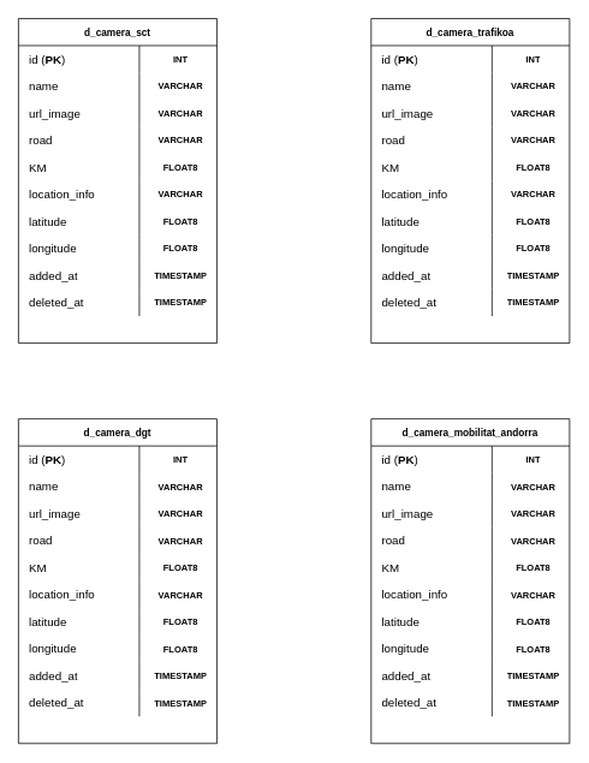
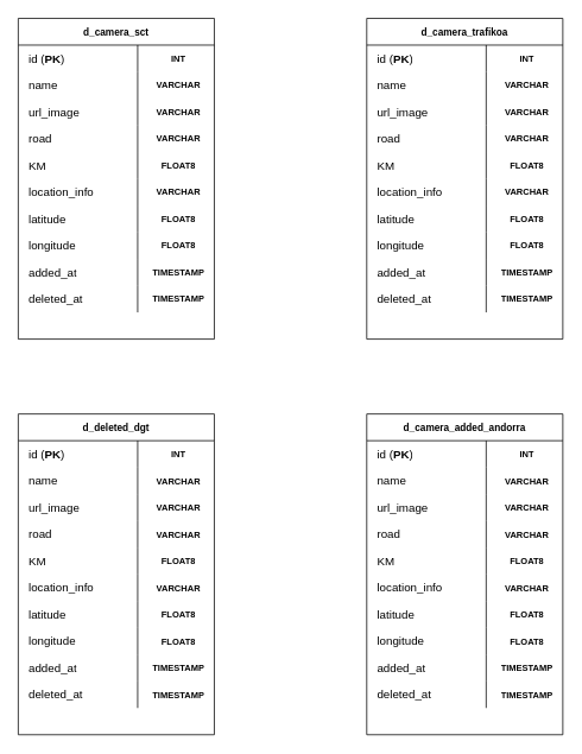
- <mxCell id="64" value="d_camera_dgt" style="shape=table;startSize=30;container=1;collapsible=0;childLayout=tableLayout;fixedRows=1;rowLines=0;fontStyle=1;fontSize=11;" vertex="1" parent="1"><mxGeometry x="20" y="464" width="220" height="360" as="geometry" /></mxCell>
+ <mxCell id="64" value="d_deleted_dgt" style="shape=table;startSize=30;container=1;collapsible=0;childLayout=tableLayout;fixedRows=1;rowLines=0;fontStyle=1;fontSize=11;" vertex="1" parent="1"><mxGeometry x="20" y="464" width="220" height="360" as="geometry" /></mxCell>
- <mxCell id="95" value="d_camera_mobilitat_andorra" style="shape=table;startSize=30;container=1;collapsible=0;childLayout=tableLayout;fixedRows=1;rowLines=0;fontStyle=1;fontSize=11;" vertex="1" parent="1"><mxGeometry x="411" y="464" width="220" height="360" as="geometry" /></mxCell>
+ <mxCell id="95" value="d_camera_added_andorra" style="shape=table;startSize=30;container=1;collapsible=0;childLayout=tableLayout;fixedRows=1;rowLines=0;fontStyle=1;fontSize=11;" vertex="1" parent="1"><mxGeometry x="411" y="464" width="220" height="360" as="geometry" /></mxCell>
